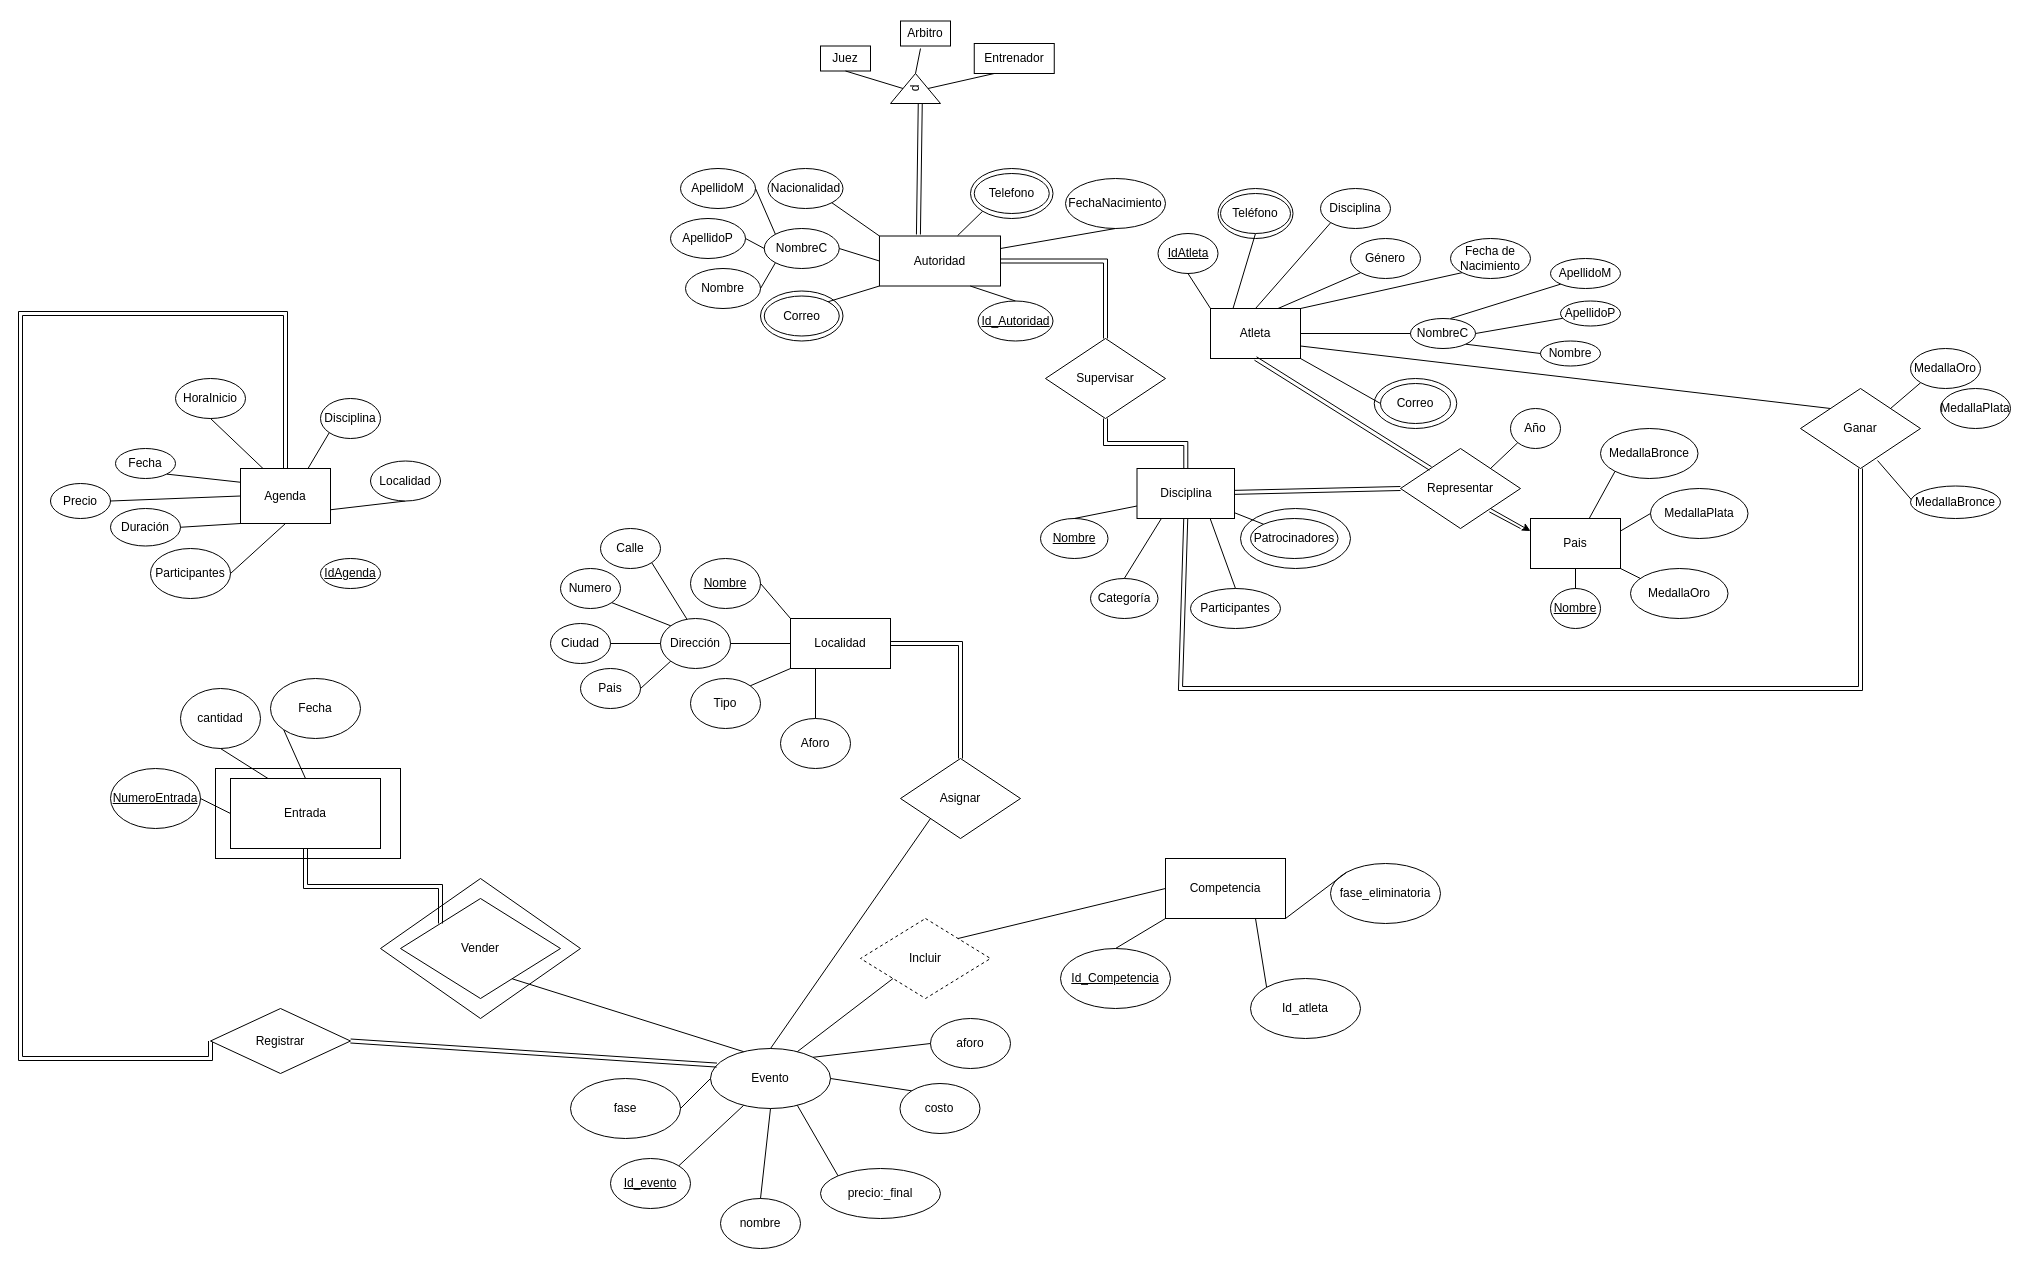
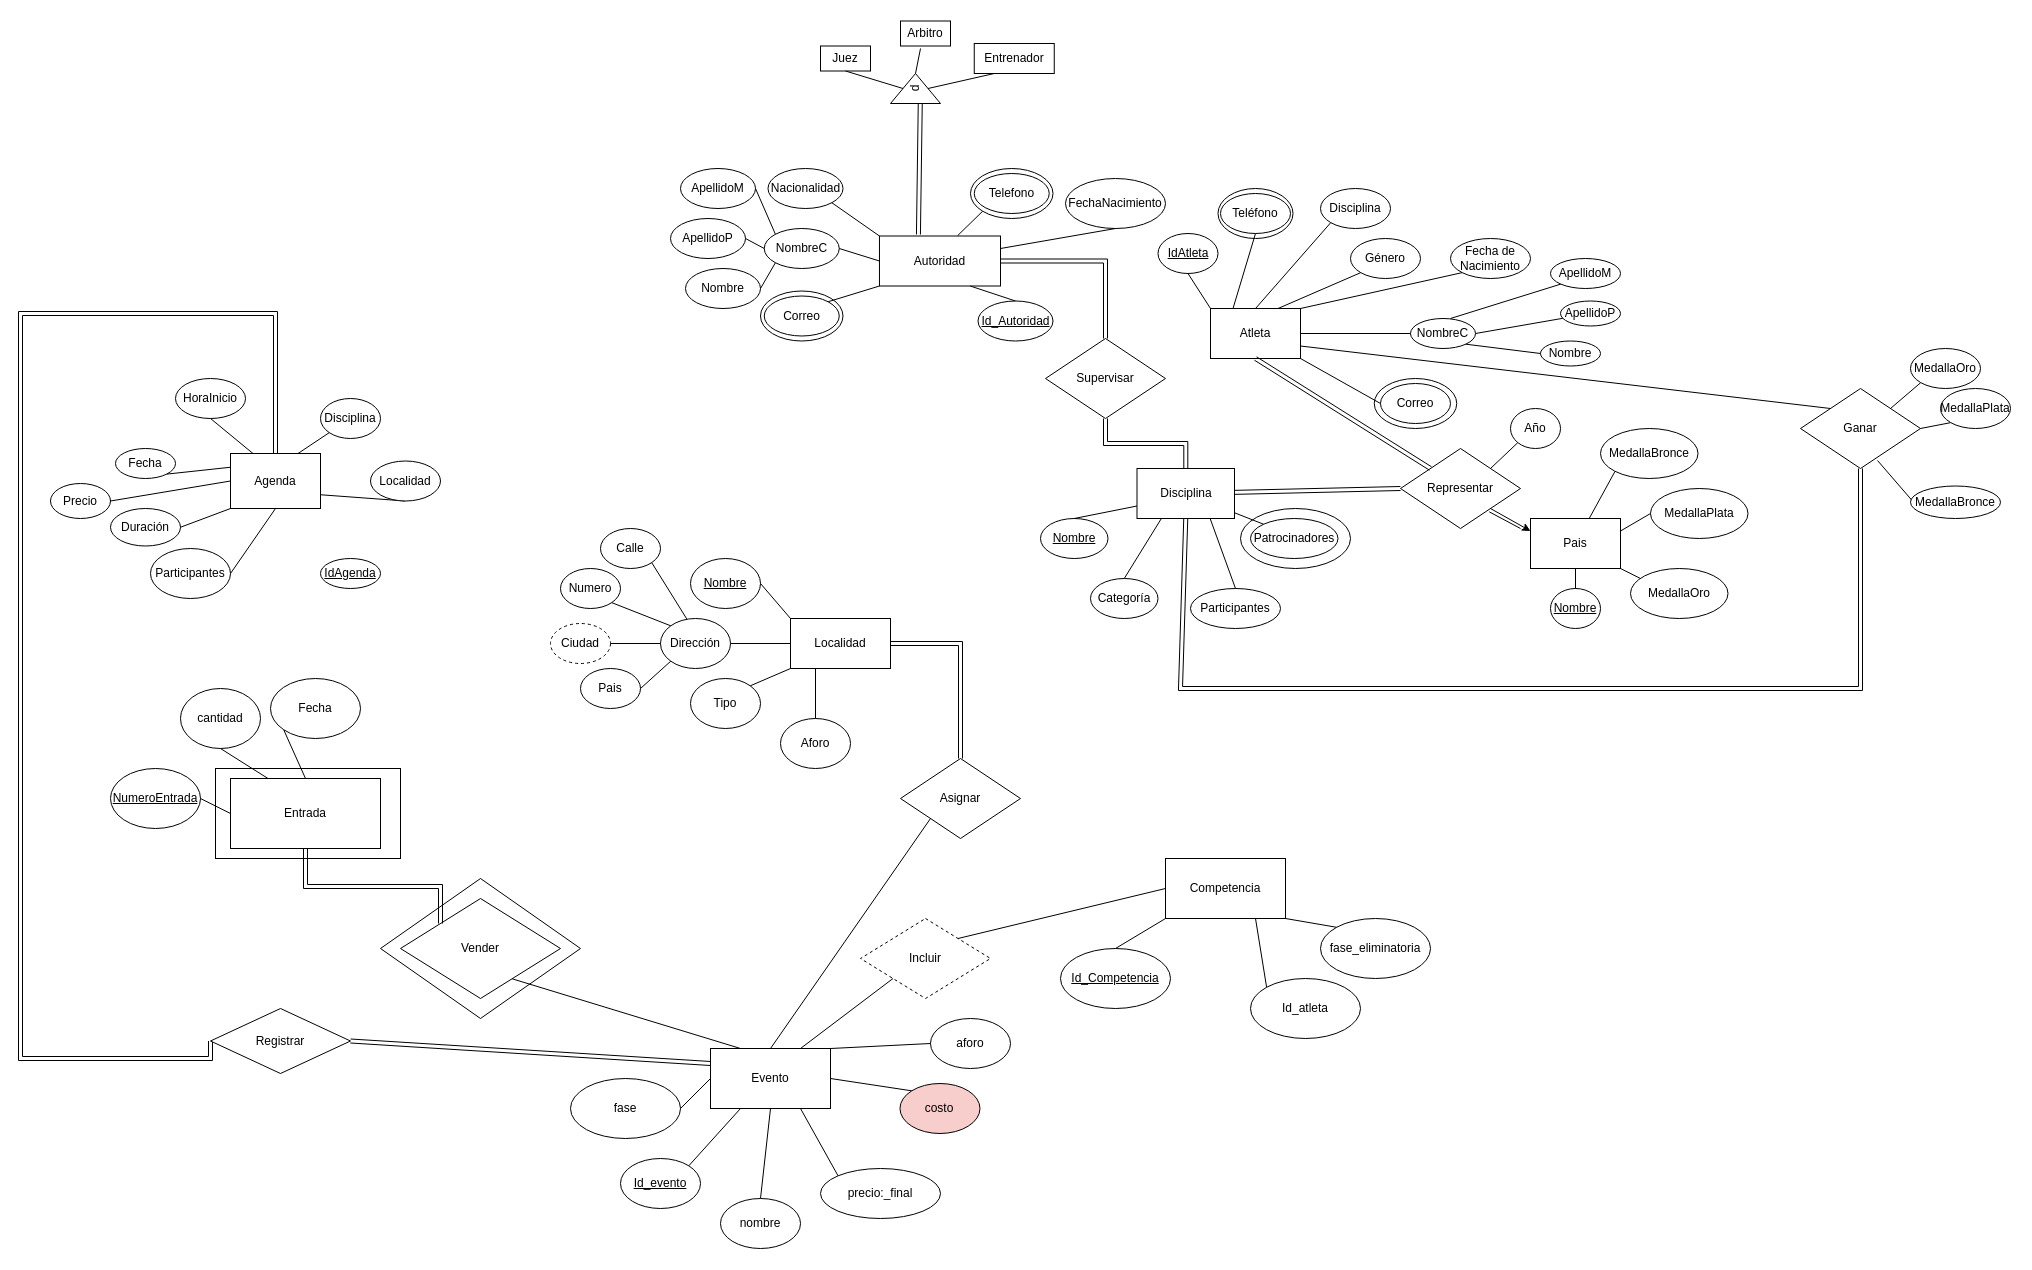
+ <mxCell id="166" value="" style="endArrow=none;html=1;rounded=0;elbow=vertical;entryX=0;entryY=1;entryDx=0;entryDy=0;exitX=1;exitY=0.5;exitDx=0;exitDy=0;" edge="1" parent="1" source="107" target="167"><mxGeometry width="50" height="50" relative="1" as="geometry"><mxPoint x="1940" y="493" as="sourcePoint" /><mxPoint x="1990" y="430.5" as="targetPoint" /><Array as="points" /></mxGeometry></mxCell>
- <mxCell id="54" value="Agenda" style="rounded=0;whiteSpace=wrap;html=1;" vertex="1" parent="1"><mxGeometry x="240" y="468" width="90" height="55" as="geometry" /></mxCell>
+ <mxCell id="54" value="Agenda" style="rounded=0;whiteSpace=wrap;html=1;" vertex="1" parent="1"><mxGeometry x="230" y="453" width="90" height="55" as="geometry" /></mxCell>
- <mxCell id="47" value="Ciudad" style="ellipse;whiteSpace=wrap;html=1;" vertex="1" parent="1"><mxGeometry x="550" y="623" width="60" height="40" as="geometry" /></mxCell>
+ <mxCell id="47" value="Ciudad" style="ellipse;whiteSpace=wrap;html=1;dashed=1;" vertex="1" parent="1"><mxGeometry x="550" y="623" width="60" height="40" as="geometry" /></mxCell>
- <mxCell id="70" value="fase_eliminatoria" style="ellipse;whiteSpace=wrap;html=1;" vertex="1" parent="1"><mxGeometry x="1330" y="863" width="110" height="60" as="geometry" /></mxCell>
+ <mxCell id="70" value="fase_eliminatoria" style="ellipse;whiteSpace=wrap;html=1;" vertex="1" parent="1"><mxGeometry x="1320" y="918" width="110" height="60" as="geometry" /></mxCell>
- <mxCell id="76" value="Evento" style="ellipse;whiteSpace=wrap;html=1;" vertex="1" parent="1"><mxGeometry x="710" y="1048" width="120" height="60" as="geometry" /></mxCell>
+ <mxCell id="76" value="Evento" style="rounded=0;whiteSpace=wrap;html=1;" vertex="1" parent="1"><mxGeometry x="710" y="1048" width="120" height="60" as="geometry" /></mxCell>
- <mxCell id="80" value="costo" style="ellipse;whiteSpace=wrap;html=1;" vertex="1" parent="1"><mxGeometry x="899.48" y="1083" width="80" height="50" as="geometry" /></mxCell>
+ <mxCell id="80" value="costo" style="ellipse;whiteSpace=wrap;html=1;fillColor=#f8cecc;" vertex="1" parent="1"><mxGeometry x="899.48" y="1083" width="80" height="50" as="geometry" /></mxCell>
- <mxCell id="77" value="&lt;u&gt;Id_evento&lt;/u&gt;" style="ellipse;whiteSpace=wrap;html=1;" vertex="1" parent="1"><mxGeometry x="610" y="1158" width="80" height="50" as="geometry" /></mxCell>
+ <mxCell id="77" value="&lt;u&gt;Id_evento&lt;/u&gt;" style="ellipse;whiteSpace=wrap;html=1;" vertex="1" parent="1"><mxGeometry x="620" y="1158" width="80" height="50" as="geometry" /></mxCell>
